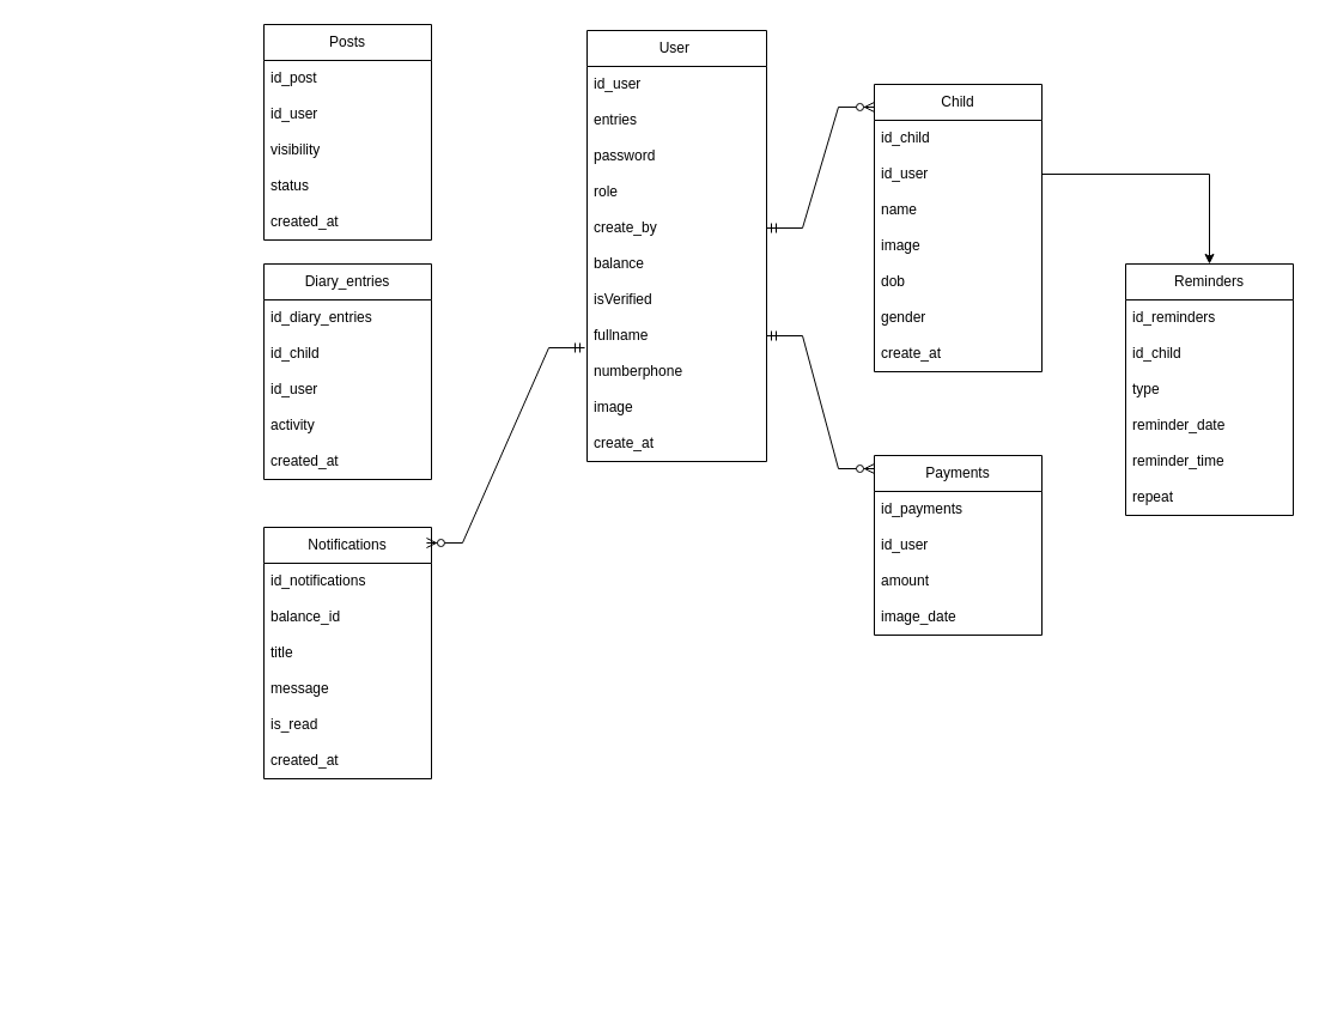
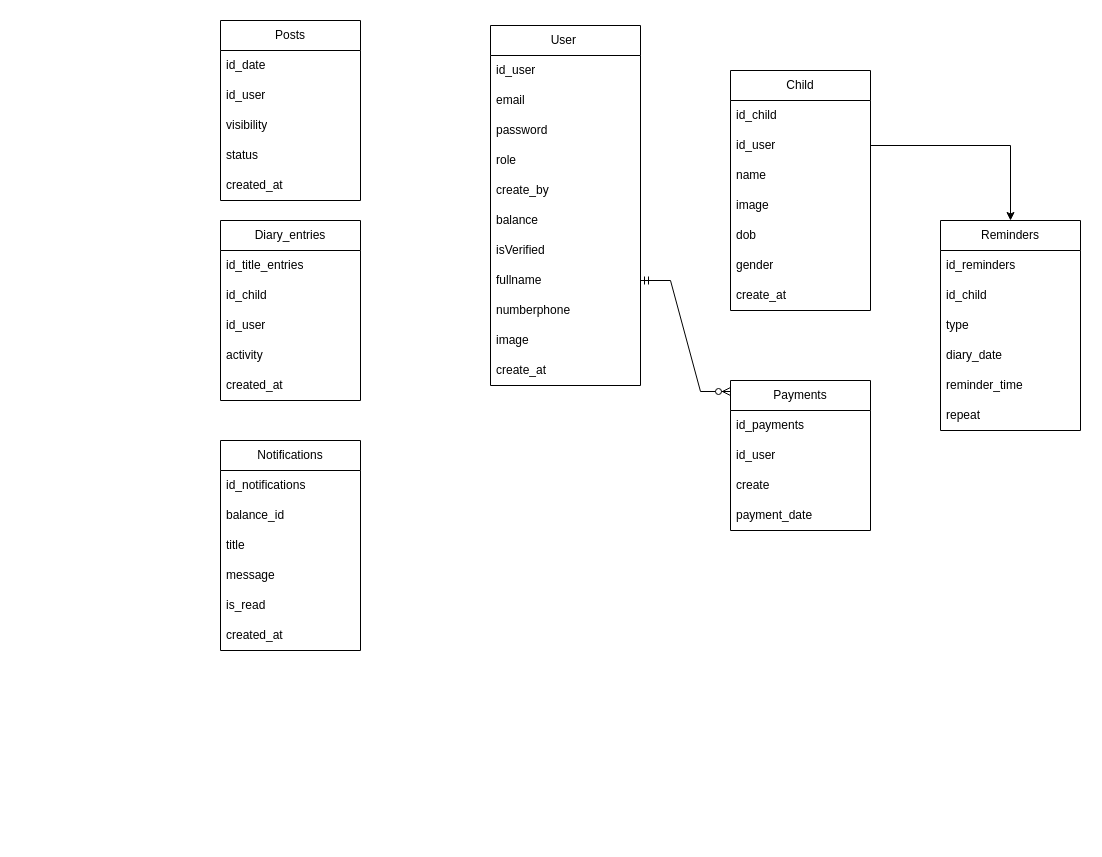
- <mxCell id="36" value="id_post" style="text;strokeColor=none;fillColor=none;align=left;verticalAlign=middle;spacingLeft=4;spacingRight=4;overflow=hidden;points=[[0,0.5],[1,0.5]];portConstraint=eastwest;rotatable=0;whiteSpace=wrap;html=1;" parent="35" vertex="1"><mxGeometry y="30" width="140" height="30" as="geometry" /></mxCell>
+ <mxCell id="36" value="id_date" style="text;strokeColor=none;fillColor=none;align=left;verticalAlign=middle;spacingLeft=4;spacingRight=4;overflow=hidden;points=[[0,0.5],[1,0.5]];portConstraint=eastwest;rotatable=0;whiteSpace=wrap;html=1;" parent="35" vertex="1"><mxGeometry y="30" width="140" height="30" as="geometry" /></mxCell>
- <mxCell id="4" value="entries" style="text;strokeColor=none;fillColor=none;align=left;verticalAlign=middle;spacingLeft=4;spacingRight=4;overflow=hidden;points=[[0,0.5],[1,0.5]];portConstraint=eastwest;rotatable=0;whiteSpace=wrap;html=1;" parent="2" vertex="1"><mxGeometry y="60" width="150" height="30" as="geometry" /></mxCell>
+ <mxCell id="4" value="email" style="text;strokeColor=none;fillColor=none;align=left;verticalAlign=middle;spacingLeft=4;spacingRight=4;overflow=hidden;points=[[0,0.5],[1,0.5]];portConstraint=eastwest;rotatable=0;whiteSpace=wrap;html=1;" parent="2" vertex="1"><mxGeometry y="60" width="150" height="30" as="geometry" /></mxCell>
- <mxCell id="53" value="" style="edgeStyle=entityRelationEdgeStyle;fontSize=12;html=1;endArrow=ERzeroToMany;startArrow=ERmandOne;rounded=0;entryX=0;entryY=0.079;entryDx=0;entryDy=0;entryPerimeter=0;" edge="1" parent="1" source="7" target="14"><mxGeometry width="100" height="100" relative="1" as="geometry"><mxPoint x="667" y="159" as="sourcePoint" /><mxPoint x="590" y="280" as="targetPoint" /><Array as="points"><mxPoint x="430" y="315" /><mxPoint x="650" y="175" /><mxPoint x="680" y="185" /><mxPoint x="660" y="175" /><mxPoint x="770" y="220" /></Array></mxGeometry></mxCell>
- <mxCell id="30" value="id_diary_entries" style="text;strokeColor=none;fillColor=none;align=left;verticalAlign=middle;spacingLeft=4;spacingRight=4;overflow=hidden;points=[[0,0.5],[1,0.5]];portConstraint=eastwest;rotatable=0;whiteSpace=wrap;html=1;" parent="29" vertex="1"><mxGeometry y="30" width="140" height="30" as="geometry" /></mxCell>
+ <mxCell id="30" value="id_title_entries" style="text;strokeColor=none;fillColor=none;align=left;verticalAlign=middle;spacingLeft=4;spacingRight=4;overflow=hidden;points=[[0,0.5],[1,0.5]];portConstraint=eastwest;rotatable=0;whiteSpace=wrap;html=1;" parent="29" vertex="1"><mxGeometry y="30" width="140" height="30" as="geometry" /></mxCell>
- <mxCell id="26" value="reminder_date" style="text;strokeColor=none;fillColor=none;align=left;verticalAlign=middle;spacingLeft=4;spacingRight=4;overflow=hidden;points=[[0,0.5],[1,0.5]];portConstraint=eastwest;rotatable=0;whiteSpace=wrap;html=1;" parent="22" vertex="1"><mxGeometry y="120" width="140" height="30" as="geometry" /></mxCell>
+ <mxCell id="26" value="diary_date" style="text;strokeColor=none;fillColor=none;align=left;verticalAlign=middle;spacingLeft=4;spacingRight=4;overflow=hidden;points=[[0,0.5],[1,0.5]];portConstraint=eastwest;rotatable=0;whiteSpace=wrap;html=1;" parent="22" vertex="1"><mxGeometry y="120" width="140" height="30" as="geometry" /></mxCell>
- <mxCell id="56" value="" style="edgeStyle=entityRelationEdgeStyle;fontSize=12;html=1;endArrow=ERzeroToMany;startArrow=ERmandOne;rounded=0;entryX=0.971;entryY=0.062;entryDx=0;entryDy=0;entryPerimeter=0;exitX=-0.013;exitY=0.833;exitDx=0;exitDy=0;exitPerimeter=0;" edge="1" parent="1" source="10" target="46"><mxGeometry width="100" height="100" relative="1" as="geometry"><mxPoint y="300" as="sourcePoint" x="460" /><mxPoint x="310" y="590" as="targetPoint" /><Array as="points"><mxPoint x="20" y="835" /><mxPoint x="240" y="695" /><mxPoint x="270" y="705" /><mxPoint x="250" y="695" /><mxPoint x="360" y="740" /></Array></mxGeometry></mxCell>
- <mxCell id="44" value="amount" style="text;strokeColor=none;fillColor=none;align=left;verticalAlign=middle;spacingLeft=4;spacingRight=4;overflow=hidden;points=[[0,0.5],[1,0.5]];portConstraint=eastwest;rotatable=0;whiteSpace=wrap;html=1;" parent="41" vertex="1"><mxGeometry y="90" width="140" height="30" as="geometry" /></mxCell>
+ <mxCell id="44" value="create" style="text;strokeColor=none;fillColor=none;align=left;verticalAlign=middle;spacingLeft=4;spacingRight=4;overflow=hidden;points=[[0,0.5],[1,0.5]];portConstraint=eastwest;rotatable=0;whiteSpace=wrap;html=1;" parent="41" vertex="1"><mxGeometry y="90" width="140" height="30" as="geometry" /></mxCell>
- <mxCell id="45" value="image_date" style="text;strokeColor=none;fillColor=none;align=left;verticalAlign=middle;spacingLeft=4;spacingRight=4;overflow=hidden;points=[[0,0.5],[1,0.5]];portConstraint=eastwest;rotatable=0;whiteSpace=wrap;html=1;" parent="41" vertex="1"><mxGeometry y="120" width="140" height="30" as="geometry" /></mxCell>
+ <mxCell id="45" value="payment_date" style="text;strokeColor=none;fillColor=none;align=left;verticalAlign=middle;spacingLeft=4;spacingRight=4;overflow=hidden;points=[[0,0.5],[1,0.5]];portConstraint=eastwest;rotatable=0;whiteSpace=wrap;html=1;" parent="41" vertex="1"><mxGeometry y="120" width="140" height="30" as="geometry" /></mxCell>
